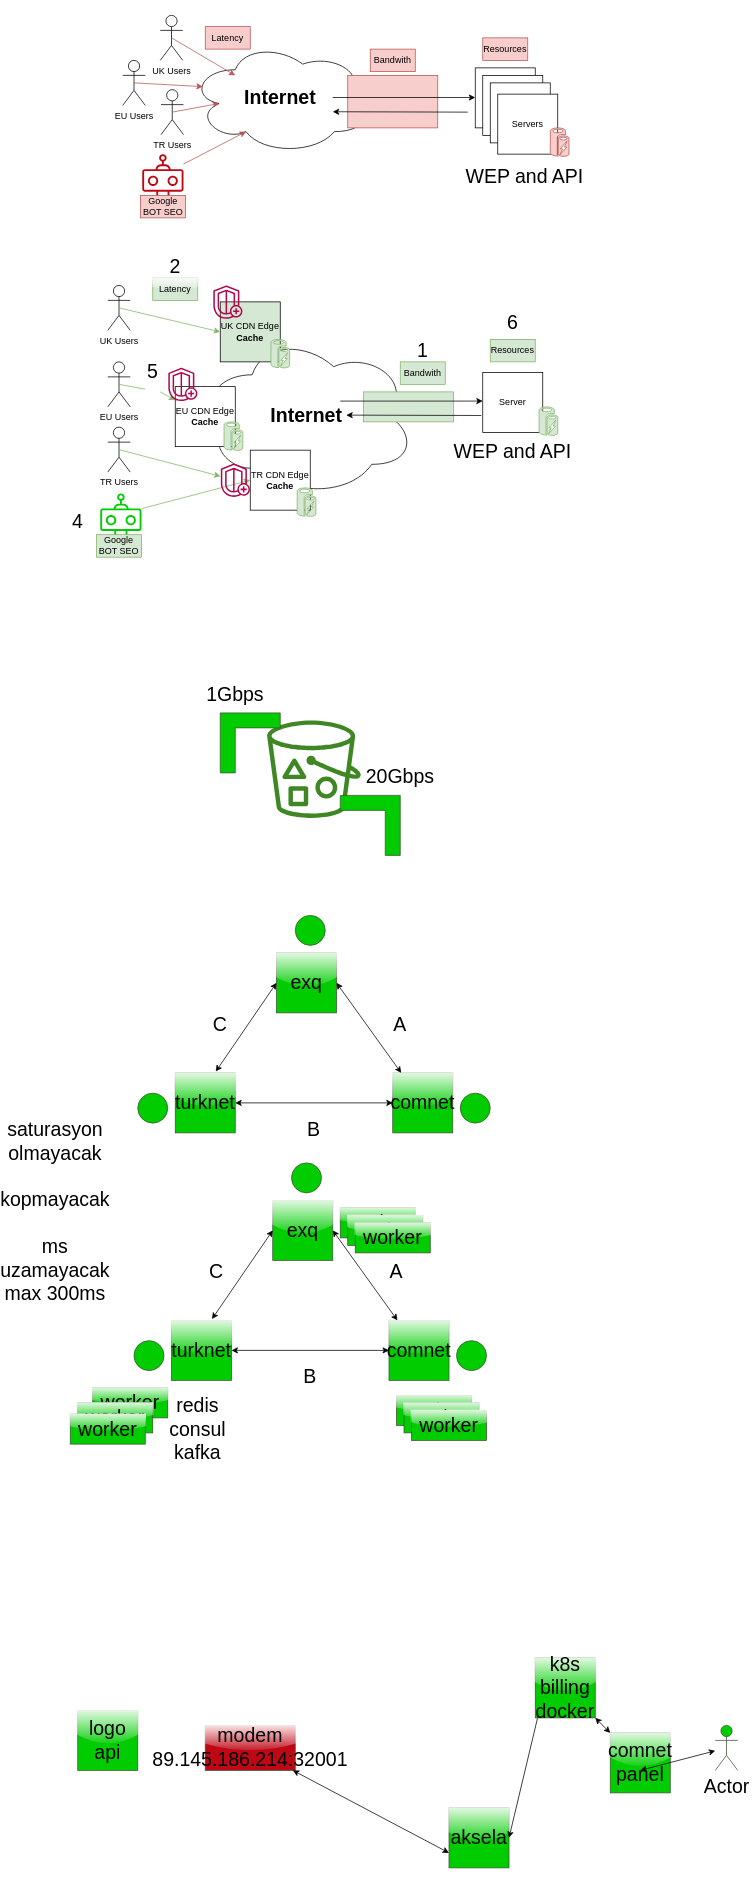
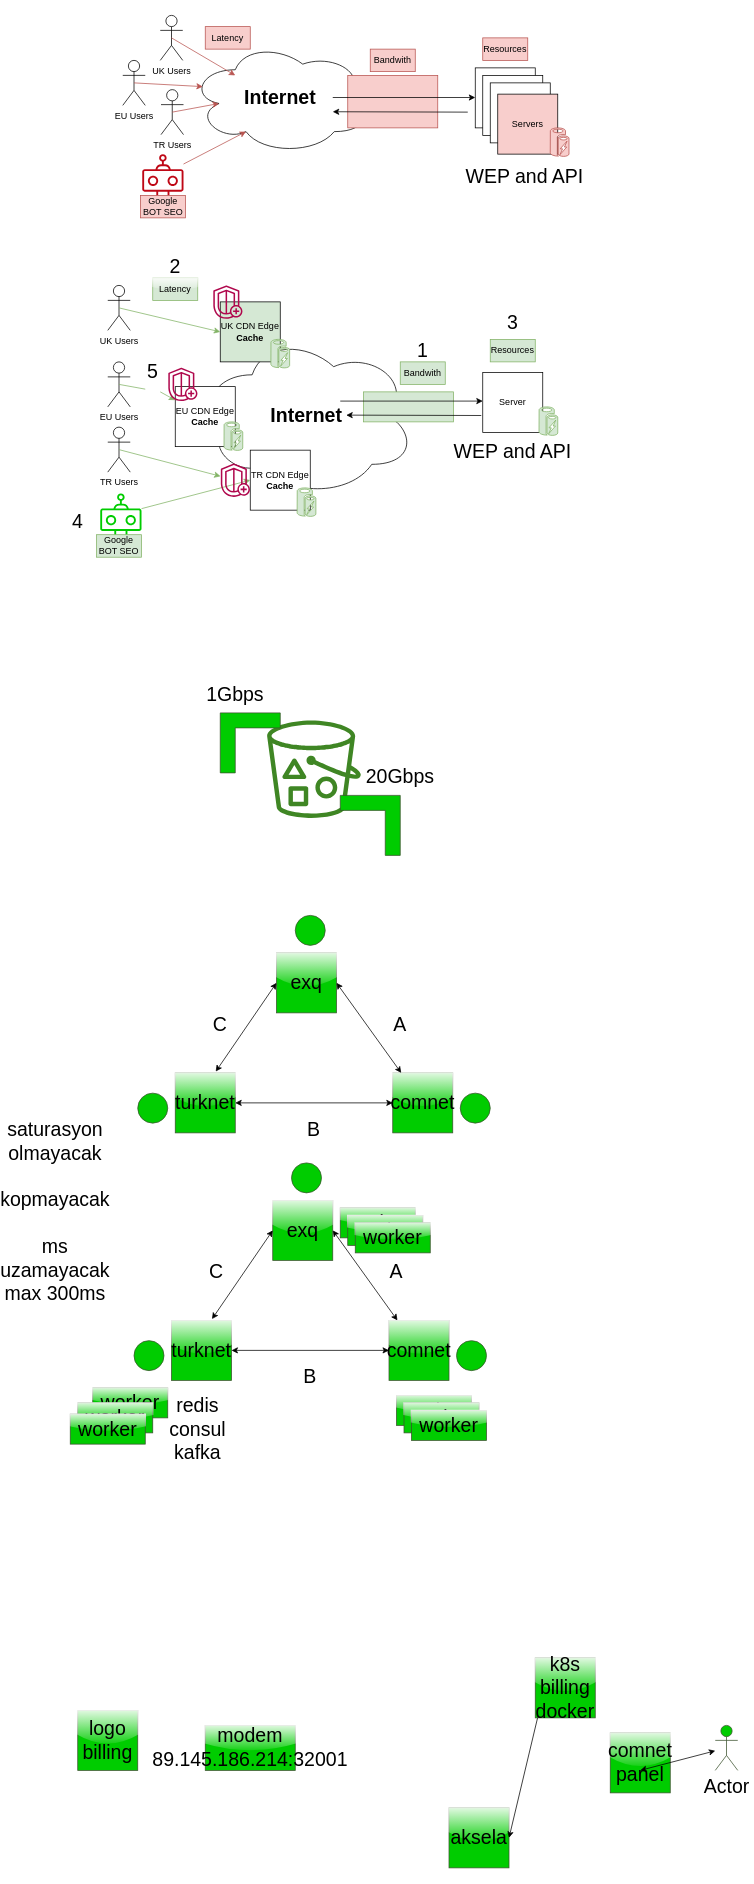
- <mxCell id="11" value="Servers" style="whiteSpace=wrap;html=1;aspect=fixed;" parent="1" vertex="1"><mxGeometry x="640" y="125" width="80" height="80" as="geometry" /></mxCell>
+ <mxCell id="11" value="Servers" style="whiteSpace=wrap;html=1;aspect=fixed;fillColor=#f8cecc;" parent="1" vertex="1"><mxGeometry x="640" y="125" width="80" height="80" as="geometry" /></mxCell>
- <mxCell id="112" value="6" style="text;html=1;strokeColor=none;fillColor=none;align=center;verticalAlign=middle;whiteSpace=wrap;rounded=0;glass=1;fontSize=26;" parent="1" vertex="1"><mxGeometry x="630" y="415" width="60" height="30" as="geometry" /></mxCell>
+ <mxCell id="112" value="3" style="text;html=1;strokeColor=none;fillColor=none;align=center;verticalAlign=middle;whiteSpace=wrap;rounded=0;glass=1;fontSize=26;" parent="1" vertex="1"><mxGeometry x="630" y="415" width="60" height="30" as="geometry" /></mxCell>
- <mxCell id="109" value="" style="endArrow=classic;startArrow=classic;html=1;rounded=0;fontSize=26;" parent="1" source="107" target="105" edge="1"><mxGeometry width="50" height="50" relative="1" as="geometry"><mxPoint x="665" y="2460" as="sourcePoint" /><mxPoint x="707.857" y="2280" as="targetPoint" /></mxGeometry></mxCell>
- <mxCell id="100" value="logo api" style="whiteSpace=wrap;html=1;aspect=fixed;glass=1;fontSize=26;strokeColor=#3B522E;fillColor=#00CC00;" parent="1" vertex="1"><mxGeometry x="80" y="2280" width="80" height="80" as="geometry" /></mxCell>
+ <mxCell id="100" value="logo billing" style="whiteSpace=wrap;html=1;aspect=fixed;glass=1;fontSize=26;strokeColor=#3B522E;fillColor=#00CC00;" parent="1" vertex="1"><mxGeometry x="80" y="2280" width="80" height="80" as="geometry" /></mxCell>
- <mxCell id="101" value="modem&lt;br&gt;&lt;span style=&quot;font-size: 26px;&quot;&gt;89.145.186.214:32001&lt;/span&gt;" style="rounded=0;whiteSpace=wrap;html=1;glass=1;fontSize=26;strokeColor=#3B522E;fillColor=#bf0816;" parent="1" vertex="1"><mxGeometry x="250" y="2300" width="120" height="60" as="geometry" /></mxCell>
+ <mxCell id="101" value="modem&lt;br&gt;&lt;span style=&quot;font-size: 26px;&quot;&gt;89.145.186.214:32001&lt;/span&gt;" style="rounded=0;whiteSpace=wrap;html=1;glass=1;fontSize=26;strokeColor=#3B522E;fillColor=#00CC00;" parent="1" vertex="1"><mxGeometry x="250" y="2300" width="120" height="60" as="geometry" /></mxCell>
- <mxCell id="103" value="" style="endArrow=classic;startArrow=classic;html=1;rounded=0;fontSize=26;entryX=0;entryY=0.75;entryDx=0;entryDy=0;" parent="1" source="101" target="102" edge="1"><mxGeometry width="50" height="50" relative="1" as="geometry"><mxPoint x="510" y="2530" as="sourcePoint" /><mxPoint x="560" y="2480" as="targetPoint" /></mxGeometry></mxCell>
